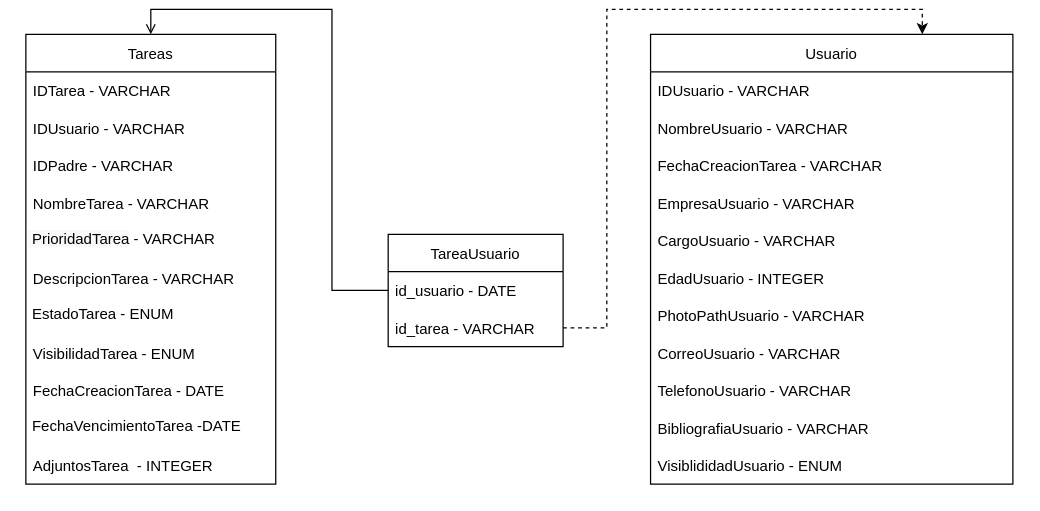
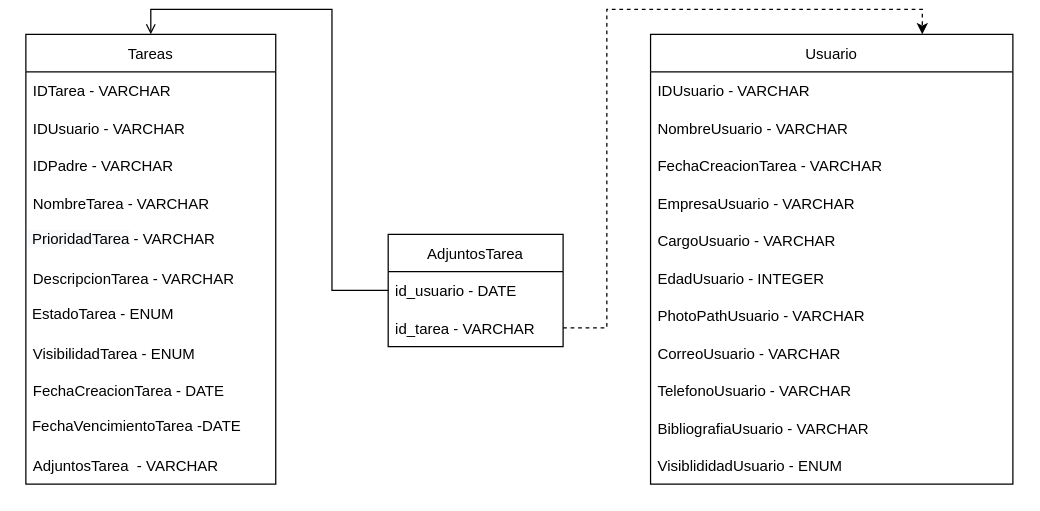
- <mxCell id="27" value="TareaUsuario" style="swimlane;fontStyle=0;childLayout=stackLayout;horizontal=1;startSize=30;horizontalStack=0;resizeParent=1;resizeParentMax=0;resizeLast=0;collapsible=1;marginBottom=0;" vertex="1" parent="1"><mxGeometry x="310" y="180" width="140" height="90" as="geometry" /></mxCell>
+ <mxCell id="27" value="AdjuntosTarea" style="swimlane;fontStyle=0;childLayout=stackLayout;horizontal=1;startSize=30;horizontalStack=0;resizeParent=1;resizeParentMax=0;resizeLast=0;collapsible=1;marginBottom=0;" vertex="1" parent="1"><mxGeometry x="310" y="180" width="140" height="90" as="geometry" /></mxCell>
- <mxCell id="13" value="AdjuntosTarea  - INTEGER" style="text;strokeColor=none;fillColor=none;align=left;verticalAlign=middle;spacingLeft=4;spacingRight=4;overflow=hidden;points=[[0,0.5],[1,0.5]];portConstraint=eastwest;rotatable=0;" vertex="1" parent="2"><mxGeometry y="330" width="200" height="30" as="geometry" /></mxCell>
+ <mxCell id="13" value="AdjuntosTarea  - VARCHAR" style="text;strokeColor=none;fillColor=none;align=left;verticalAlign=middle;spacingLeft=4;spacingRight=4;overflow=hidden;points=[[0,0.5],[1,0.5]];portConstraint=eastwest;rotatable=0;" vertex="1" parent="2"><mxGeometry y="330" width="200" height="30" as="geometry" /></mxCell>
